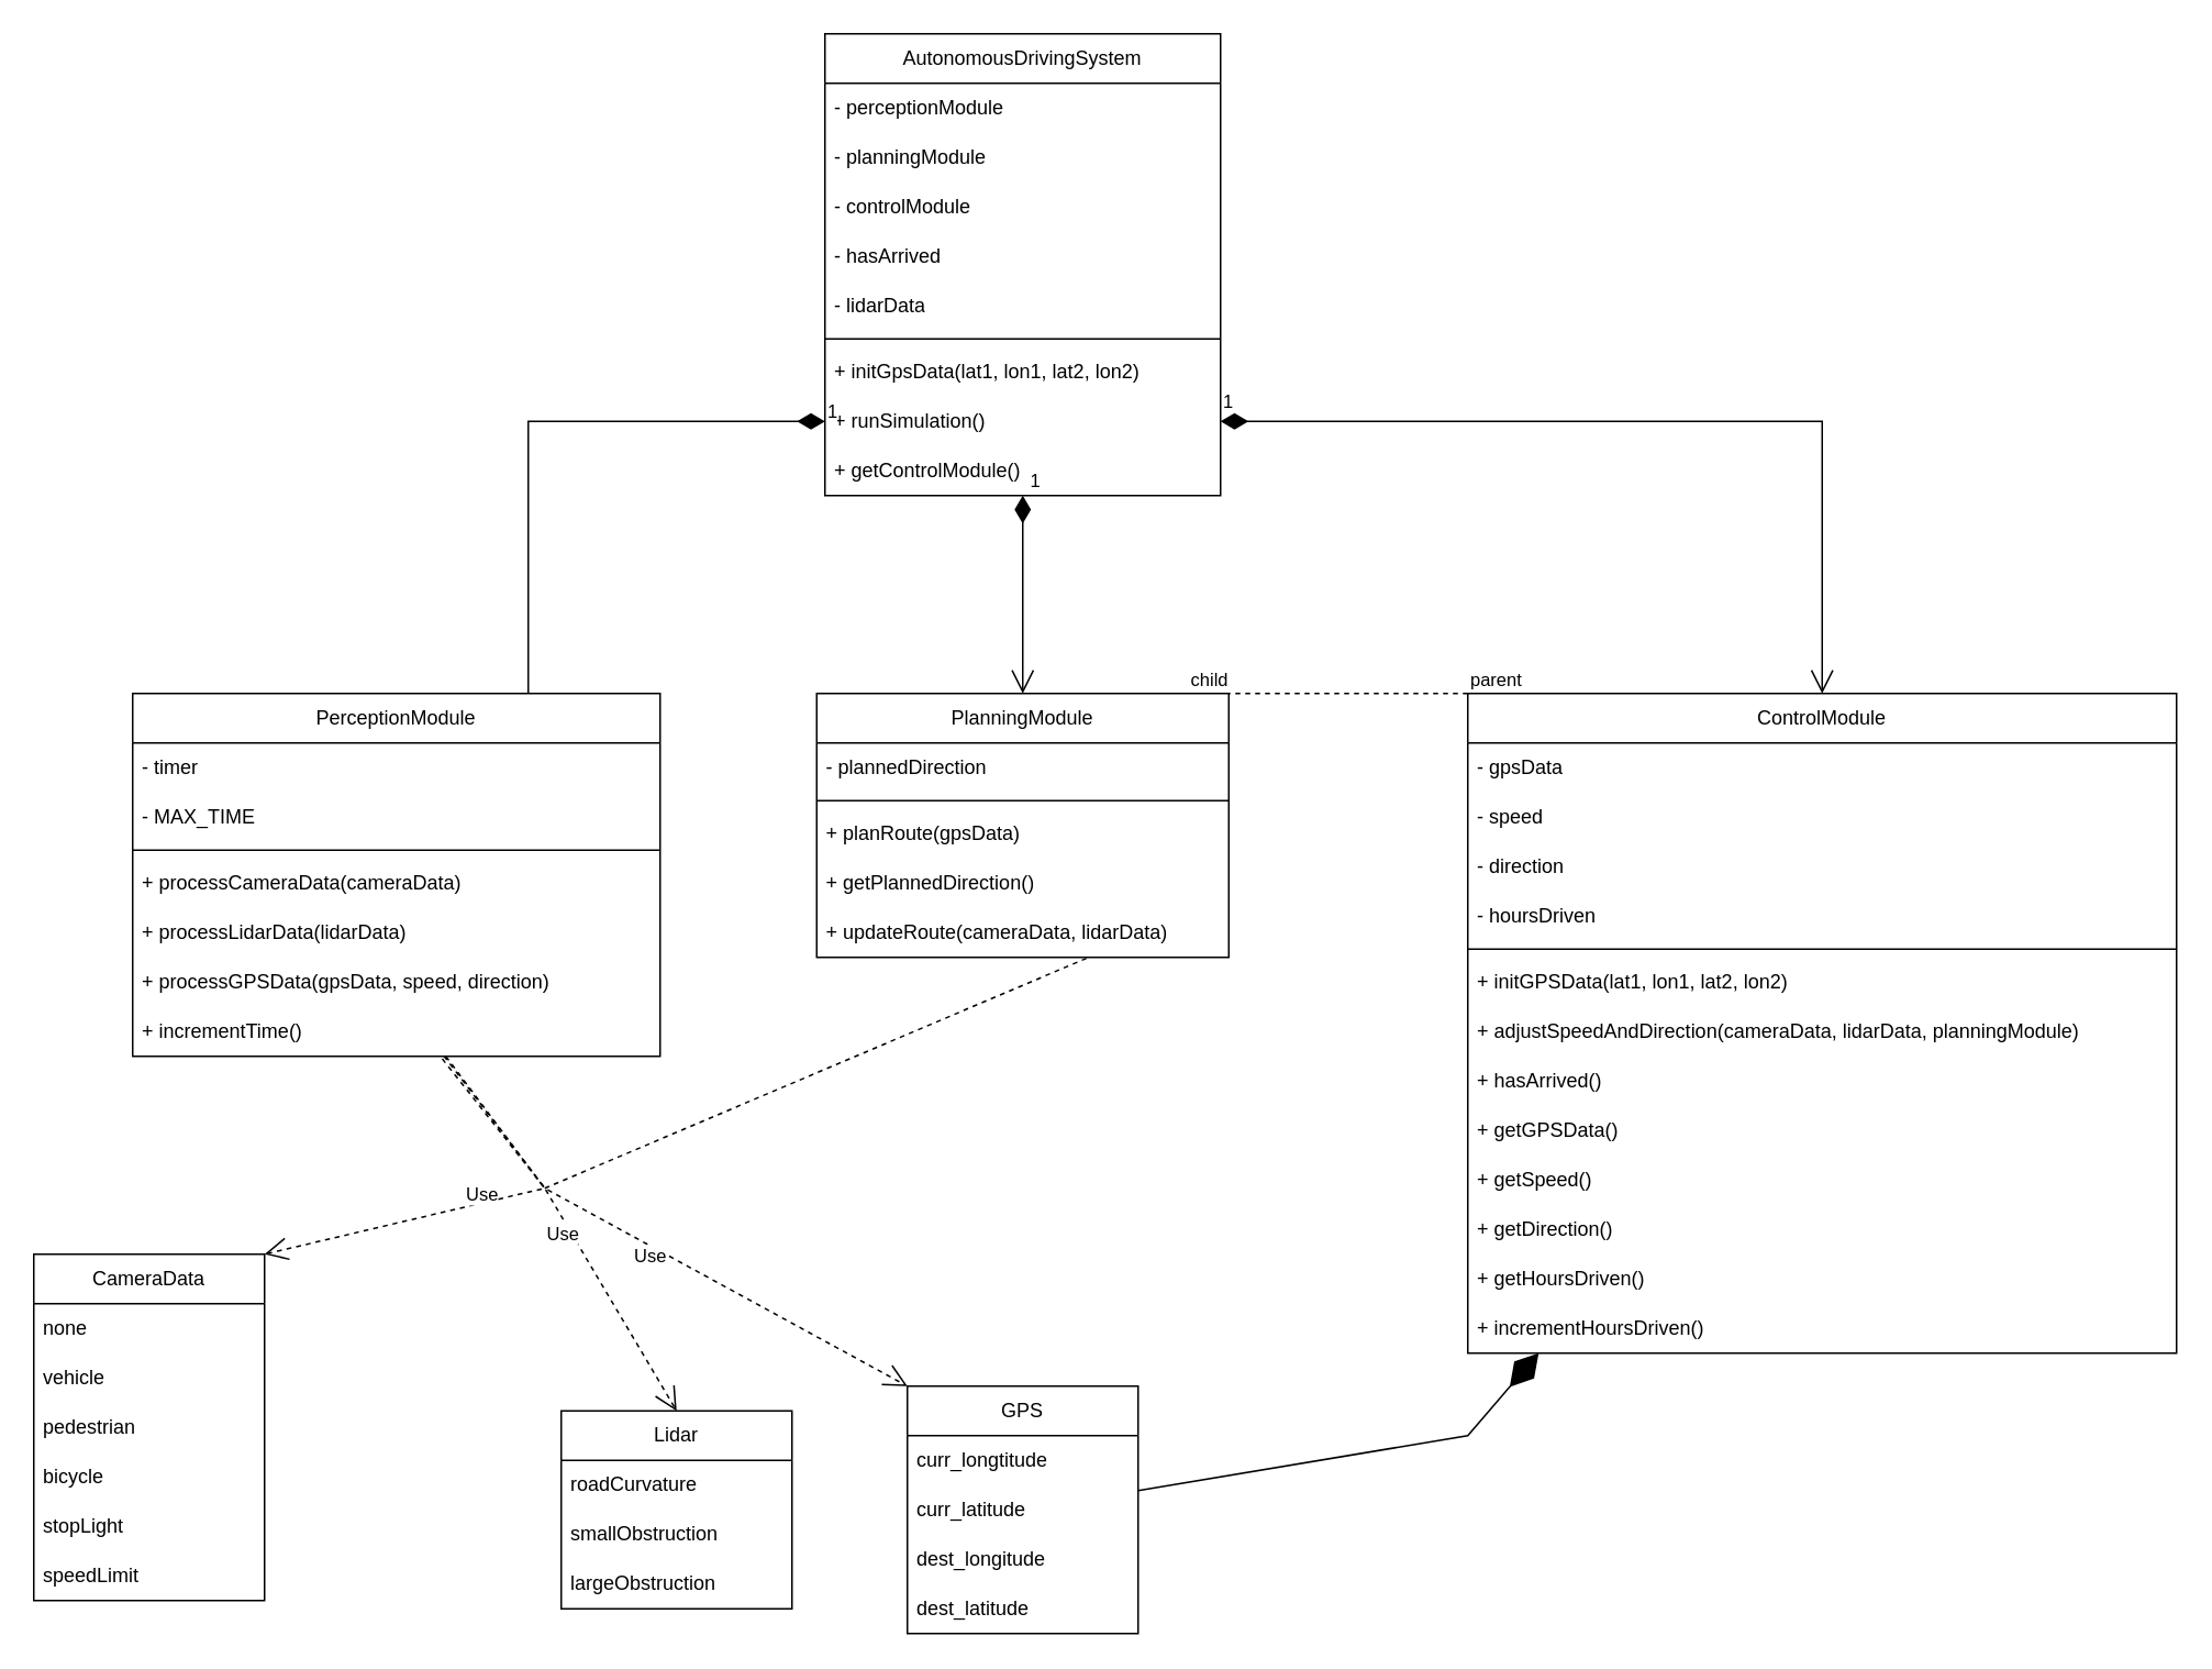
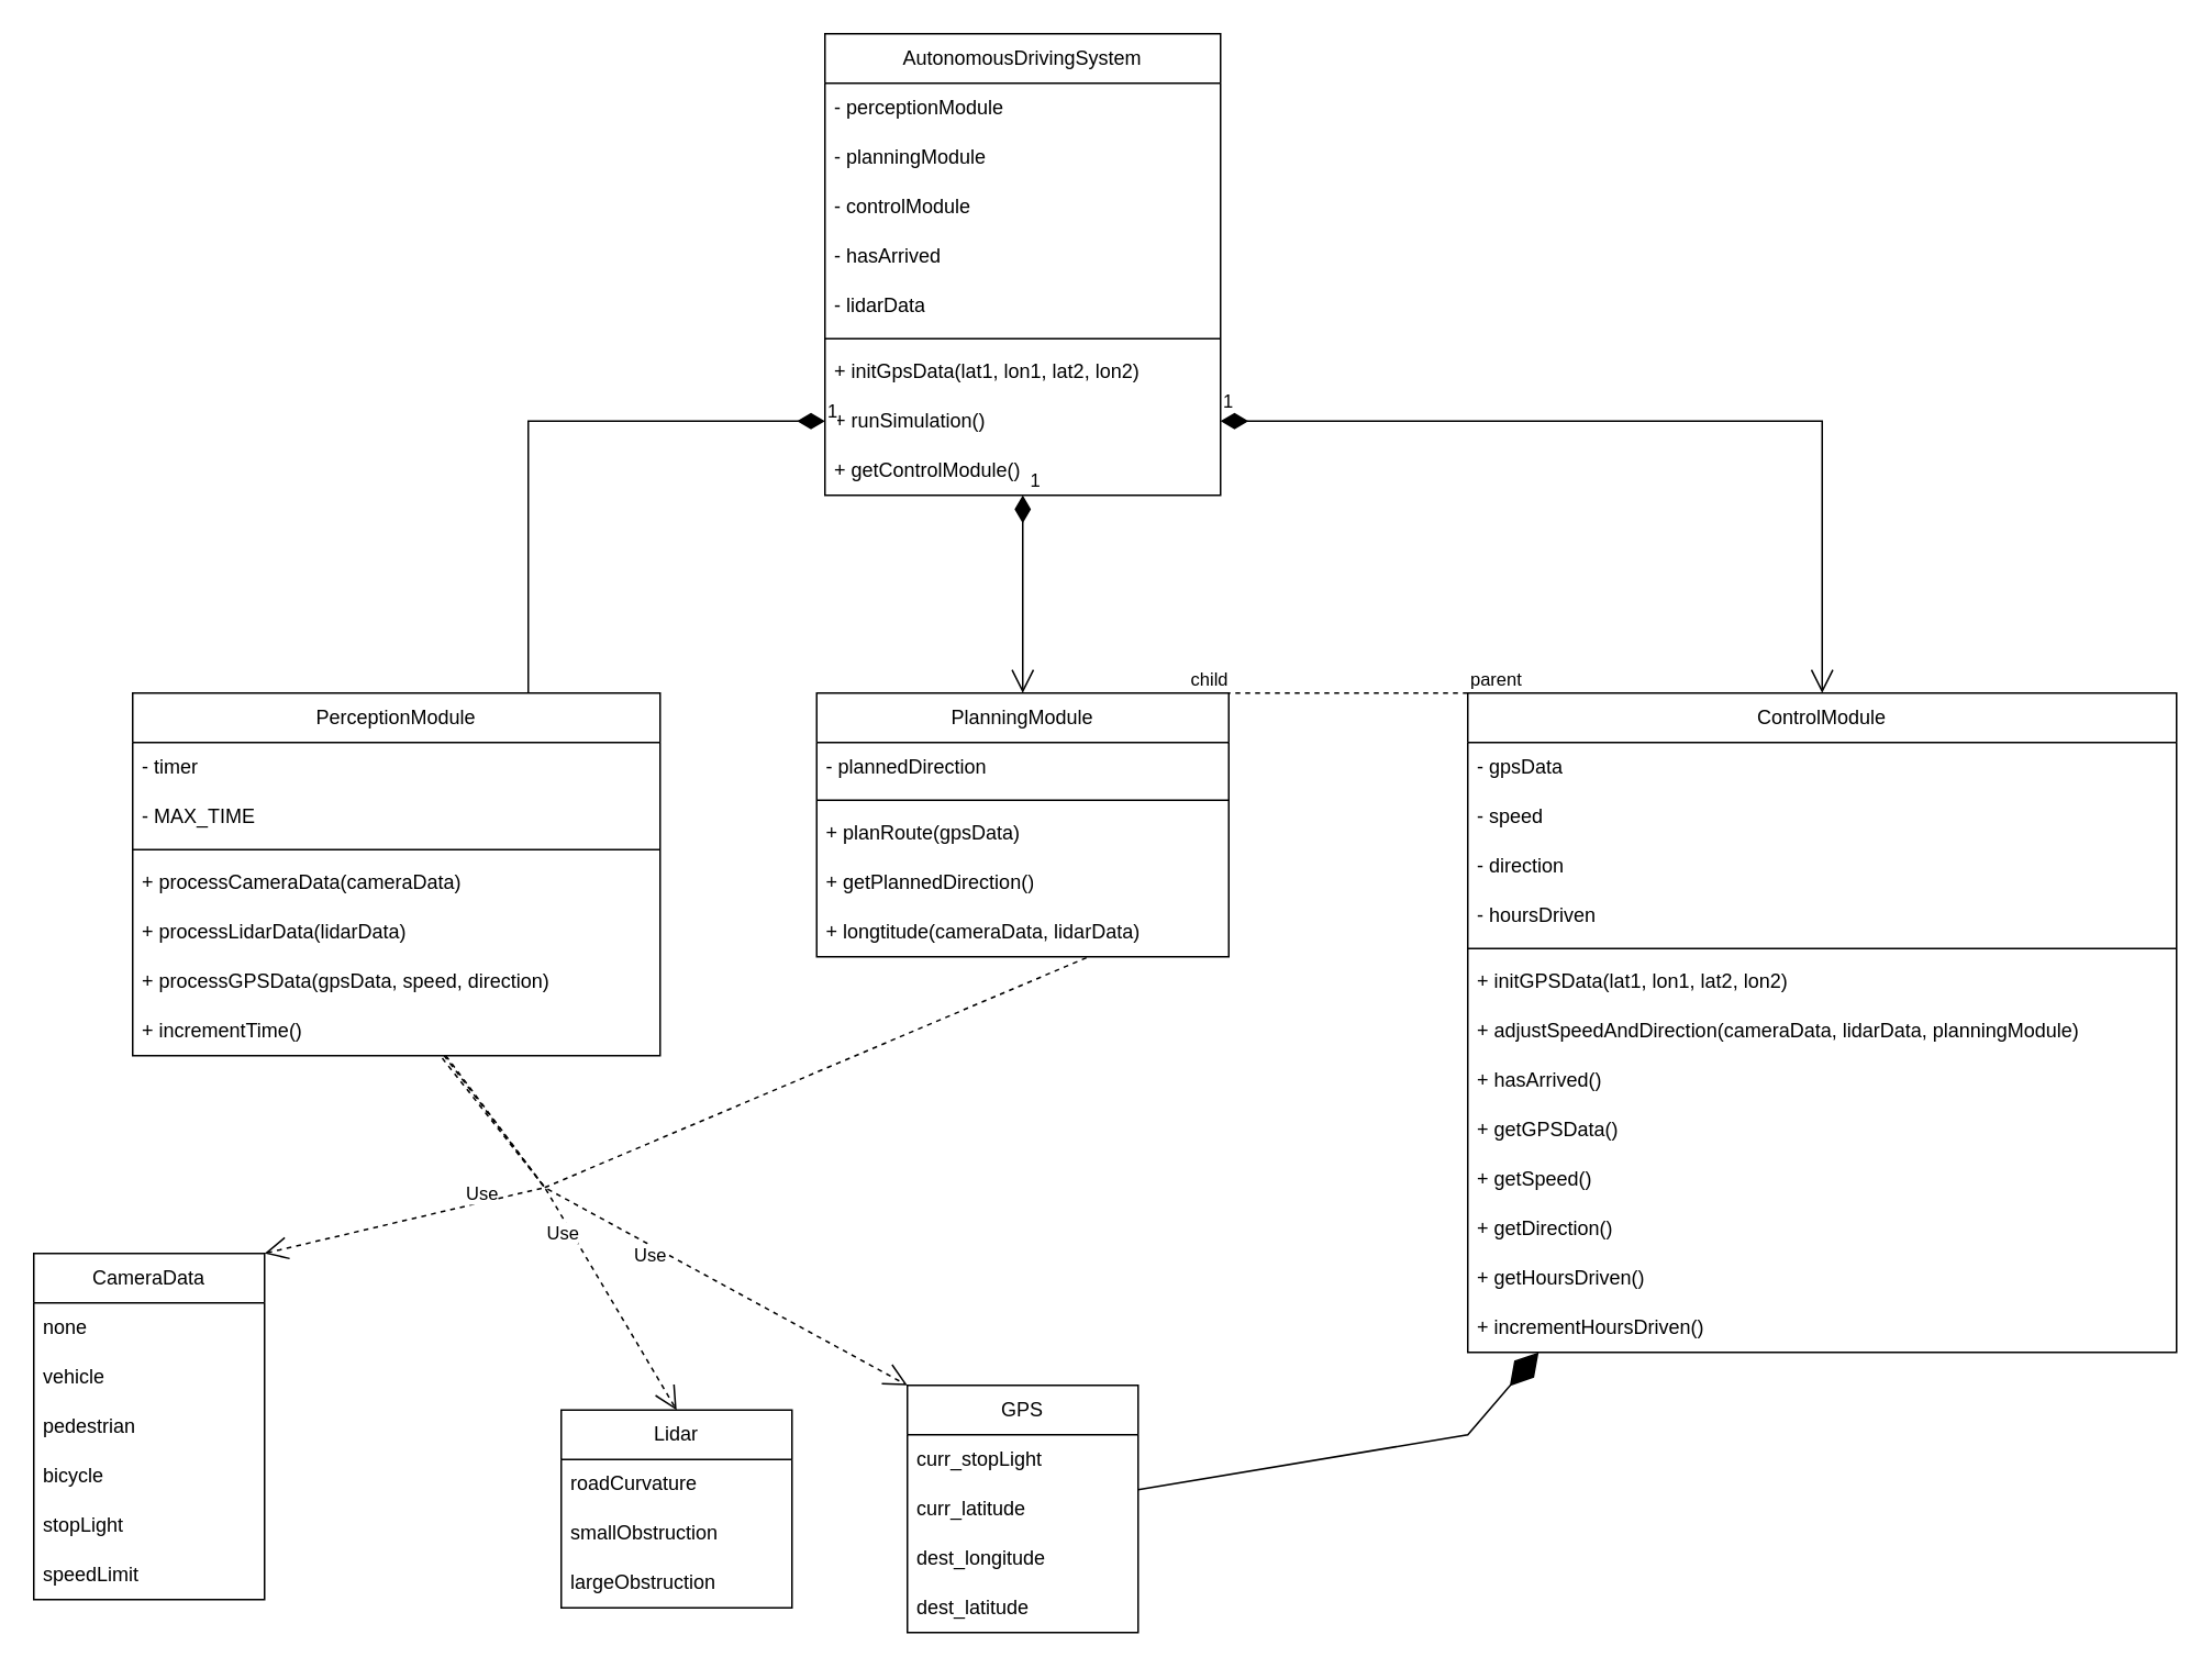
- <mxCell id="25" value="+ updateRoute(cameraData, lidarData)" style="text;strokeColor=none;fillColor=none;align=left;verticalAlign=middle;spacingLeft=4;spacingRight=4;overflow=hidden;points=[[0,0.5],[1,0.5]];portConstraint=eastwest;rotatable=0;whiteSpace=wrap;html=1;" parent="20" vertex="1"><mxGeometry y="130" width="250" height="30" as="geometry" /></mxCell>
+ <mxCell id="25" value="+ longtitude(cameraData, lidarData)" style="text;strokeColor=none;fillColor=none;align=left;verticalAlign=middle;spacingLeft=4;spacingRight=4;overflow=hidden;points=[[0,0.5],[1,0.5]];portConstraint=eastwest;rotatable=0;whiteSpace=wrap;html=1;" parent="20" vertex="1"><mxGeometry y="130" width="250" height="30" as="geometry" /></mxCell>
- <mxCell id="52" value="curr_longtitude" style="text;strokeColor=none;fillColor=none;align=left;verticalAlign=middle;spacingLeft=4;spacingRight=4;overflow=hidden;points=[[0,0.5],[1,0.5]];portConstraint=eastwest;rotatable=0;whiteSpace=wrap;html=1;" parent="51" vertex="1"><mxGeometry y="30" width="140" height="30" as="geometry" /></mxCell>
+ <mxCell id="52" value="curr_stopLight" style="text;strokeColor=none;fillColor=none;align=left;verticalAlign=middle;spacingLeft=4;spacingRight=4;overflow=hidden;points=[[0,0.5],[1,0.5]];portConstraint=eastwest;rotatable=0;whiteSpace=wrap;html=1;" parent="51" vertex="1"><mxGeometry y="30" width="140" height="30" as="geometry" /></mxCell>
